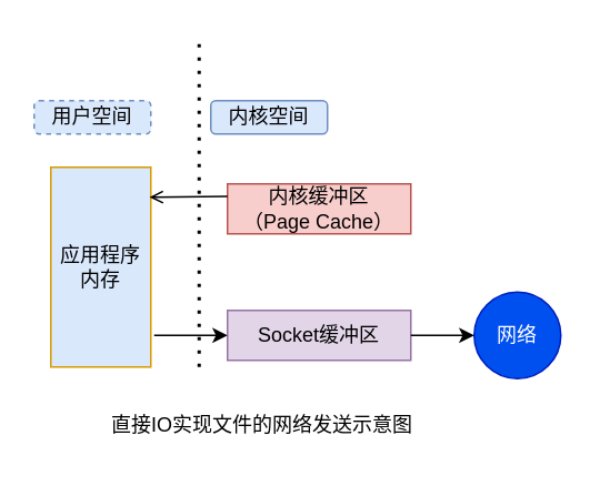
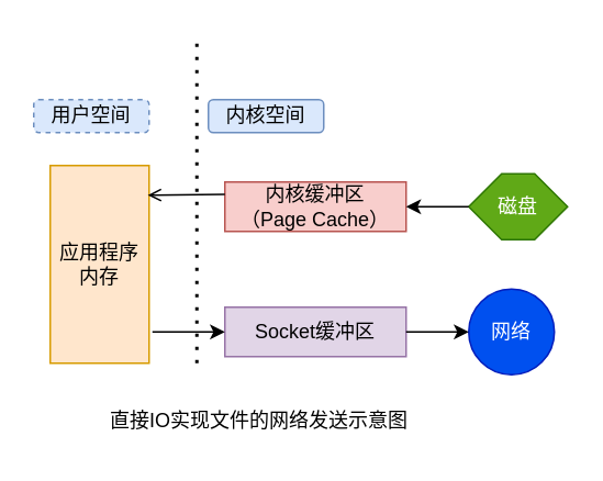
+ <mxCell id="11" value="" style="endArrow=classic;html=1;rounded=0;entryX=1;entryY=0.5;entryDx=0;entryDy=0;exitX=0;exitY=0.5;exitDx=0;exitDy=0;" edge="1" parent="1" source="10" target="6"><mxGeometry width="50" height="50" relative="1" as="geometry"><mxPoint x="82" y="140" as="sourcePoint" /><mxPoint x="132" y="90" as="targetPoint" /></mxGeometry></mxCell>
+ <mxCell id="10" value="磁盘" style="shape=hexagon;perimeter=hexagonPerimeter2;whiteSpace=wrap;html=1;fixedSize=1;fillColor=#60a917;fontColor=#ffffff;strokeColor=#2D7600;" vertex="1" parent="1"><mxGeometry x="284" y="105" width="60" height="40" as="geometry" /></mxCell>
- <mxCell id="5" value="应用程序内存" style="rounded=0;whiteSpace=wrap;html=1;fillColor=#dae8fc;strokeColor=#d79b00;" vertex="1" parent="1"><mxGeometry x="30" y="100" width="60" height="120" as="geometry" /></mxCell>
+ <mxCell id="5" value="应用程序内存" style="rounded=0;whiteSpace=wrap;html=1;fillColor=#ffe6cc;strokeColor=#d79b00;" vertex="1" parent="1"><mxGeometry x="30" y="100" width="60" height="120" as="geometry" /></mxCell>
